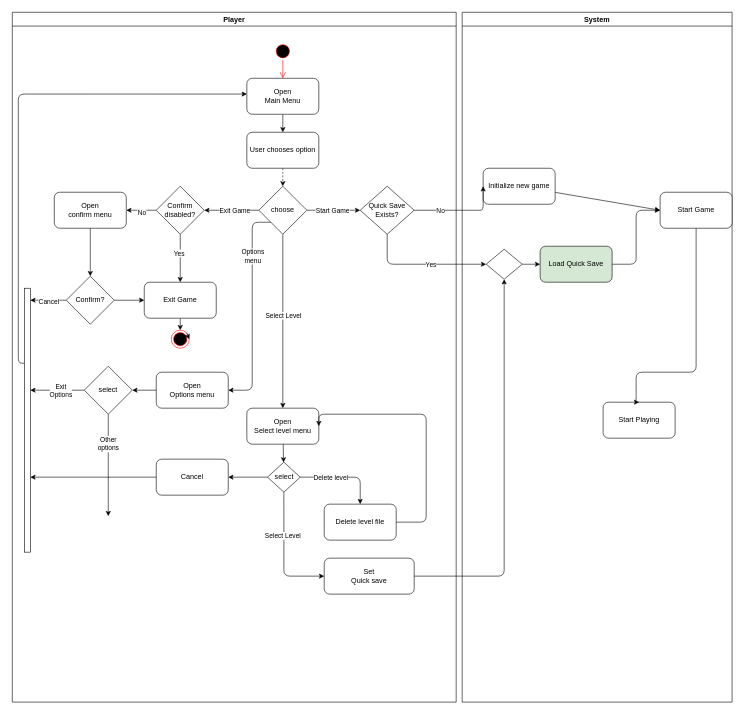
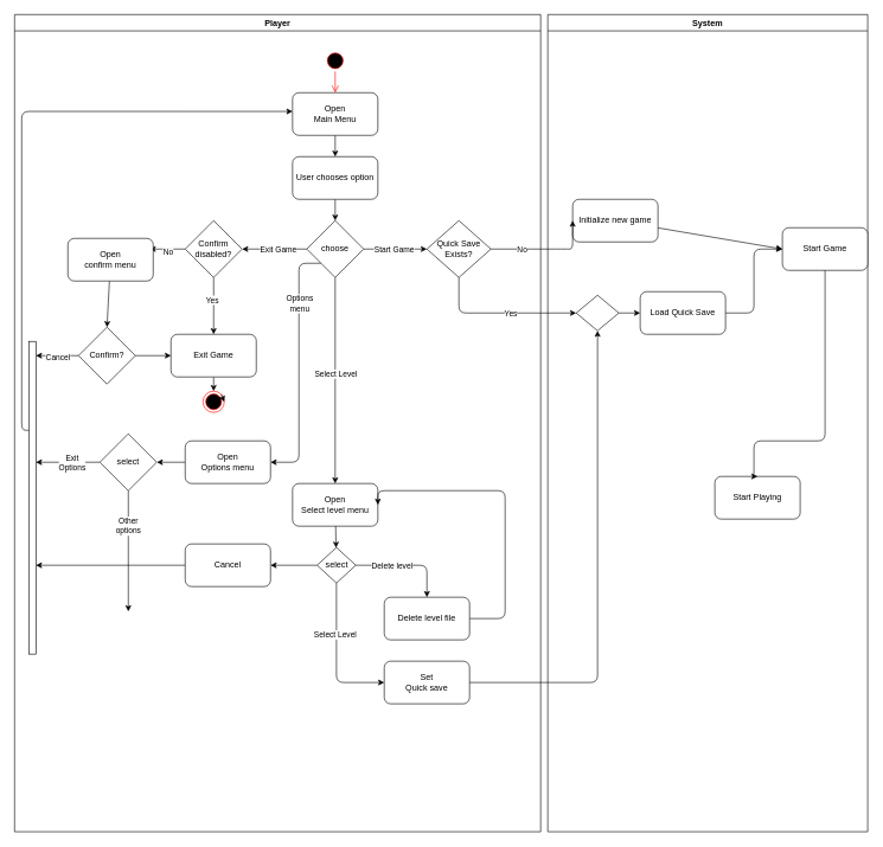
- <mxCell id="7" style="edgeStyle=none;html=1;entryX=0.5;entryY=0;entryDx=0;entryDy=0;dashed=1;" edge="1" parent="2" source="8" target="17"><mxGeometry relative="1" as="geometry"><mxPoint x="451" y="280" as="targetPoint" /></mxGeometry></mxCell>
+ <mxCell id="7" style="edgeStyle=none;html=1;entryX=0.5;entryY=0;entryDx=0;entryDy=0;" edge="1" parent="2" source="8" target="17"><mxGeometry relative="1" as="geometry"><mxPoint x="451" y="280" as="targetPoint" /></mxGeometry></mxCell>
- <mxCell id="29" value="Open &lt;br&gt;confirm menu" style="rounded=1;whiteSpace=wrap;html=1;" vertex="1" parent="2"><mxGeometry x="70" y="300" width="120" height="60" as="geometry" /></mxCell>
+ <mxCell id="29" value="Open &lt;br&gt;confirm menu" style="rounded=1;whiteSpace=wrap;html=1;" vertex="1" parent="2"><mxGeometry x="75" y="315" width="120" height="60" as="geometry" /></mxCell>
- <mxCell id="60" value="Load Quick Save" style="rounded=1;whiteSpace=wrap;html=1;fillColor=#d5e8d4;" vertex="1" parent="56"><mxGeometry x="130" y="390" width="120" height="60" as="geometry" /></mxCell>
+ <mxCell id="60" value="Load Quick Save" style="rounded=1;whiteSpace=wrap;html=1;" vertex="1" parent="56"><mxGeometry x="130" y="390" width="120" height="60" as="geometry" /></mxCell>
- <mxCell id="48" value="Set&lt;br&gt;Quick save" style="rounded=1;whiteSpace=wrap;html=1;" vertex="1" parent="2"><mxGeometry x="520" y="910" width="150" height="60" as="geometry" /></mxCell>
+ <mxCell id="48" value="Set&lt;br&gt;Quick save" style="rounded=1;whiteSpace=wrap;html=1;" vertex="1" parent="2"><mxGeometry x="520" y="910" width="120" height="60" as="geometry" /></mxCell>
